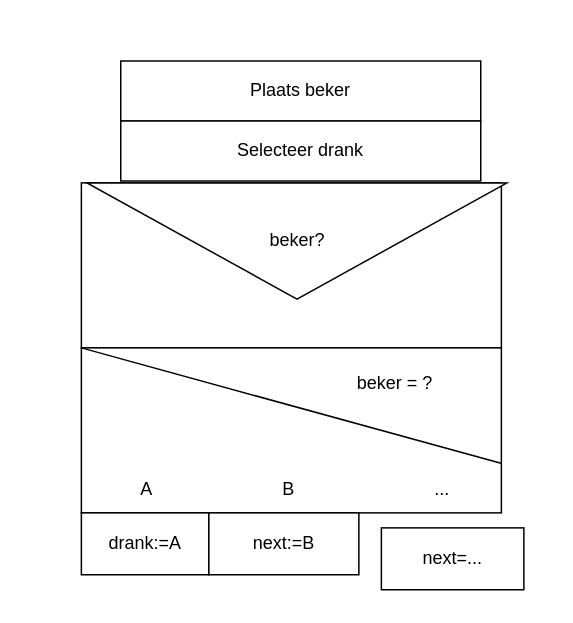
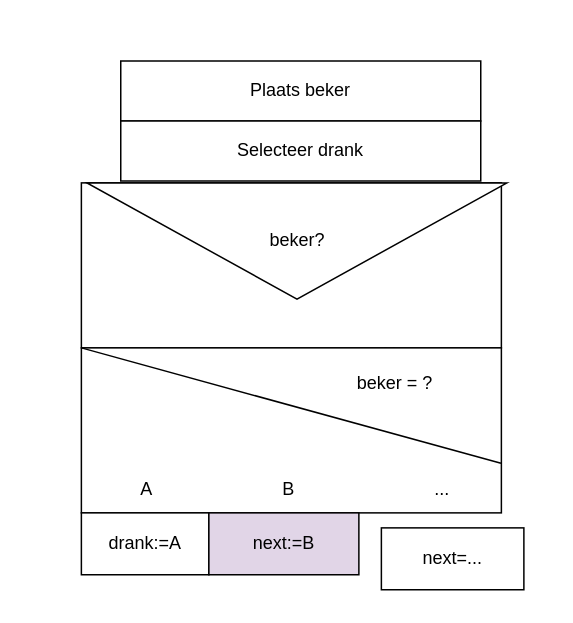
- <mxCell id="12" value="next:=B" style="rounded=0;whiteSpace=wrap;html=1;" vertex="1" parent="1"><mxGeometry x="138.75" y="341.25" width="100" height="41.25" as="geometry" /></mxCell>
+ <mxCell id="12" value="next:=B" style="rounded=0;whiteSpace=wrap;html=1;fillColor=#e1d5e7;" vertex="1" parent="1"><mxGeometry x="138.75" y="341.25" width="100" height="41.25" as="geometry" /></mxCell>
